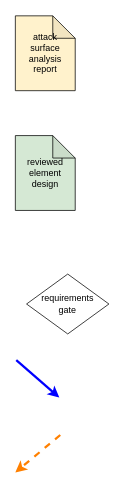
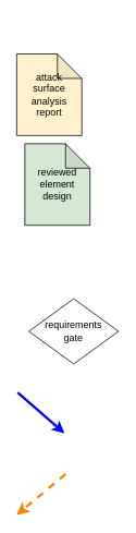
- <mxCell id="6" value="attack&lt;br&gt;surface&lt;br&gt;analysis&lt;br&gt;report" style="shape=note;whiteSpace=wrap;html=1;backgroundOutline=1;darkOpacity=0.05;fillColor=#fff2cc;strokeColor=#000000;" parent="1" vertex="1"><mxGeometry x="20" y="20" width="80" height="100" as="geometry" /></mxCell>
+ <mxCell id="6" value="attack&lt;br&gt;surface&lt;br&gt;analysis&lt;br&gt;report" style="shape=note;whiteSpace=wrap;html=1;backgroundOutline=1;darkOpacity=0.05;fillColor=#fff2cc;strokeColor=#000000;" parent="1" vertex="1"><mxGeometry x="20" y="65" width="80" height="100" as="geometry" /></mxCell>
- <mxCell id="4" value="reviewed&lt;br&gt;element&lt;br&gt;design" style="shape=note;whiteSpace=wrap;html=1;backgroundOutline=1;darkOpacity=0.05;fillColor=#d5e8d4;strokeColor=#000000;" parent="1" vertex="1"><mxGeometry x="20" y="180" width="80" height="100" as="geometry" /></mxCell>
+ <mxCell id="4" value="reviewed&lt;br&gt;element&lt;br&gt;design" style="shape=note;whiteSpace=wrap;html=1;backgroundOutline=1;darkOpacity=0.05;fillColor=#d5e8d4;strokeColor=#000000;" parent="1" vertex="1"><mxGeometry x="30" y="175" width="80" height="100" as="geometry" /></mxCell>
